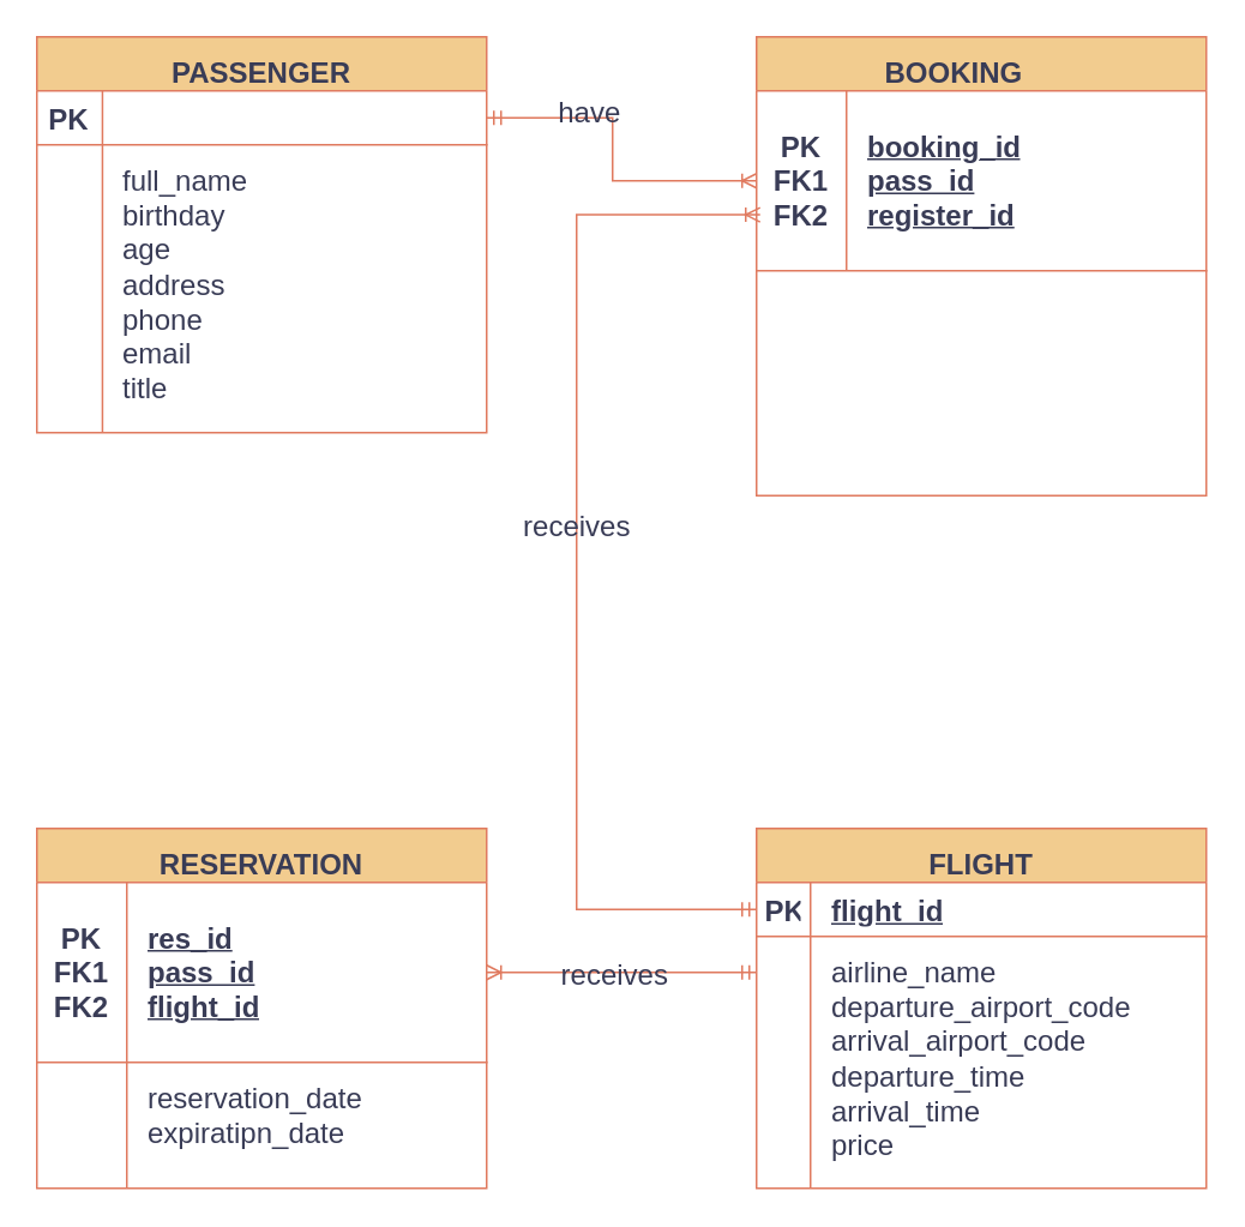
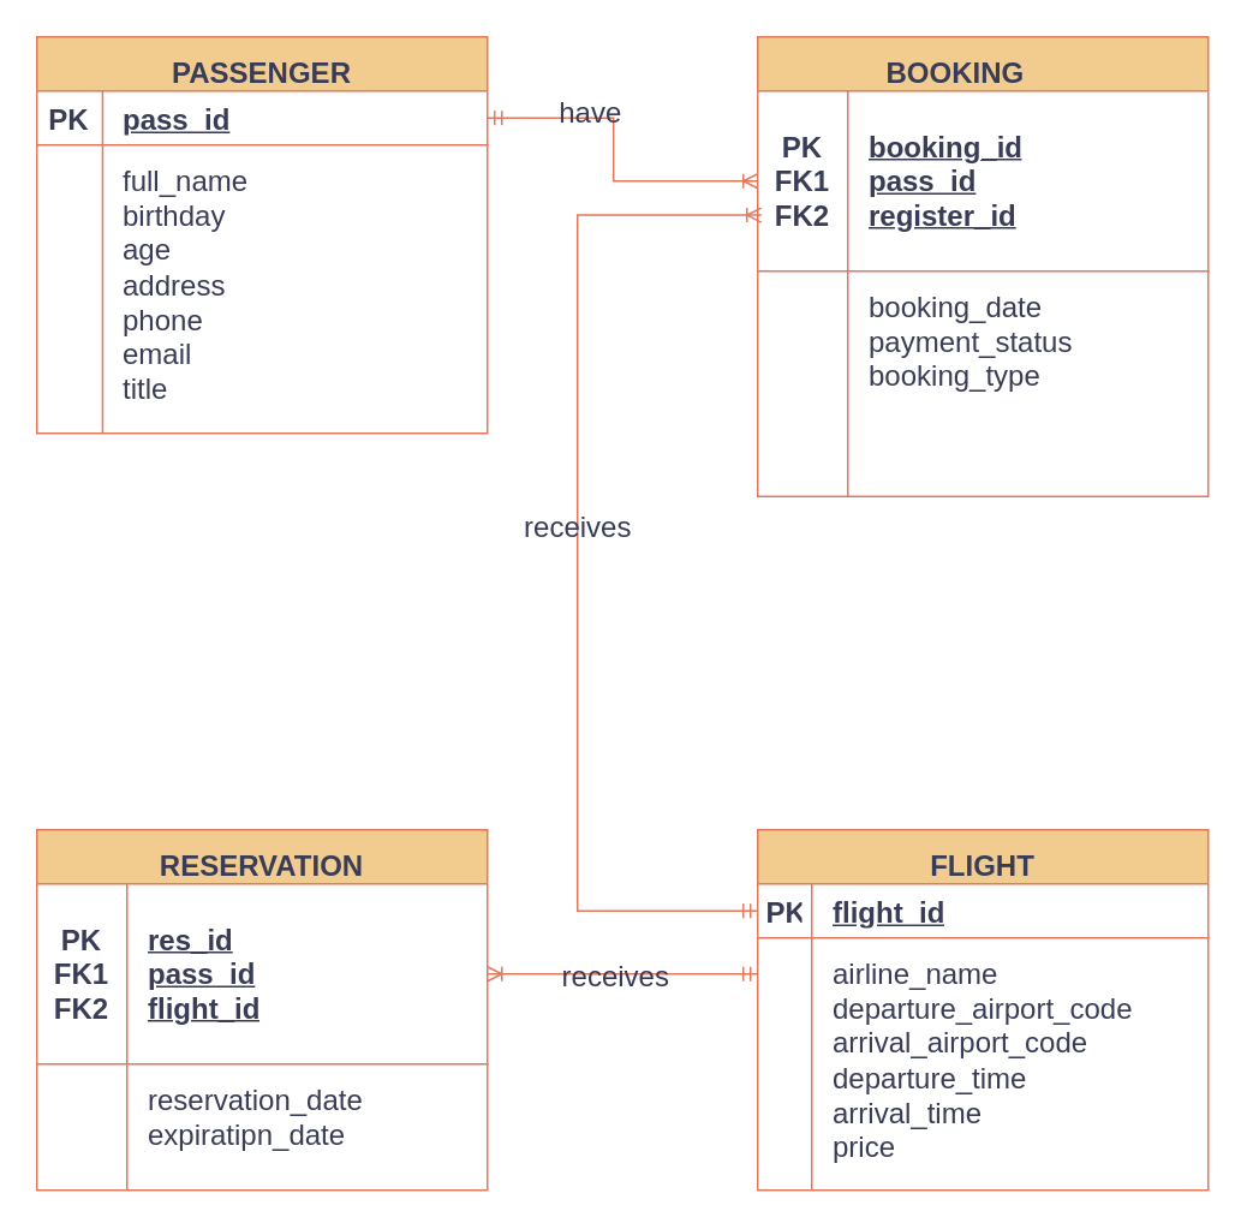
+ <mxCell id="5" value="pass_id" style="shape=partialRectangle;overflow=hidden;connectable=0;fillColor=none;top=0;left=0;bottom=0;right=0;align=left;spacingLeft=6;fontStyle=5;fontSize=16;whiteSpace=wrap;html=1;spacing=6;labelBackgroundColor=none;strokeColor=#E07A5F;fontColor=#393C56;" parent="3" vertex="1"><mxGeometry x="36.462" width="213.538" height="30" as="geometry"><mxRectangle width="213.538" height="30" as="alternateBounds" /></mxGeometry></mxCell>
+ <mxCell id="24" value="booking_date&lt;br&gt;payment_status&lt;br&gt;booking_type" style="shape=partialRectangle;overflow=hidden;connectable=0;fillColor=none;top=0;left=0;bottom=0;right=0;align=left;spacingLeft=6;verticalAlign=top;fontSize=16;whiteSpace=wrap;html=1;spacing=6;labelBackgroundColor=none;strokeColor=#E07A5F;fontColor=#393C56;" vertex="1" parent="22"><mxGeometry x="50" width="200" height="125" as="geometry"><mxRectangle width="200" height="125" as="alternateBounds" /></mxGeometry></mxCell>
